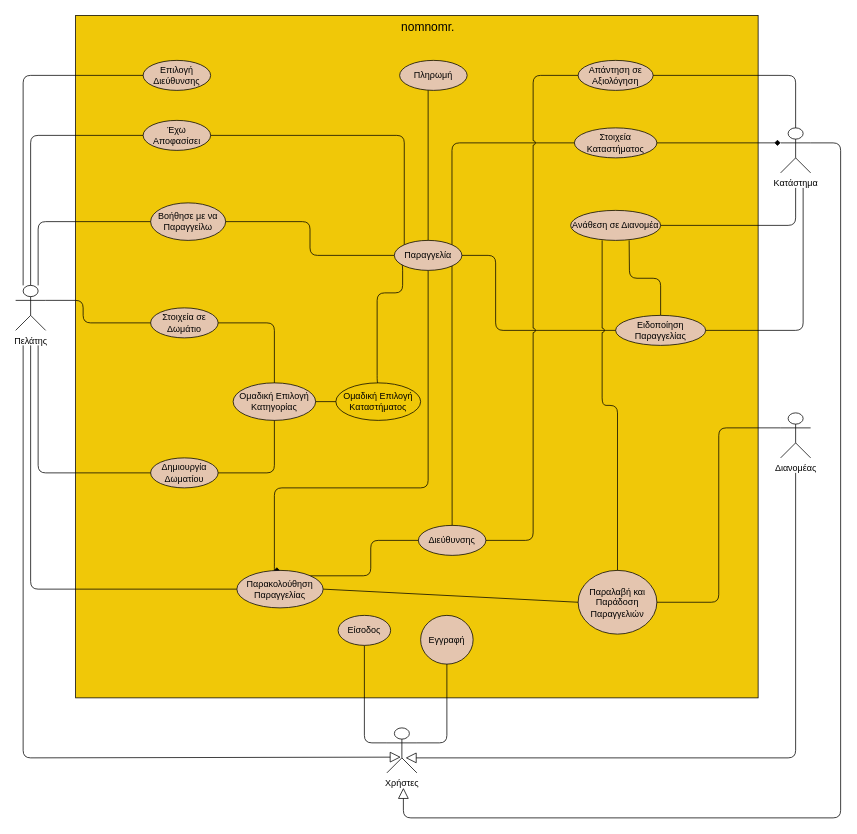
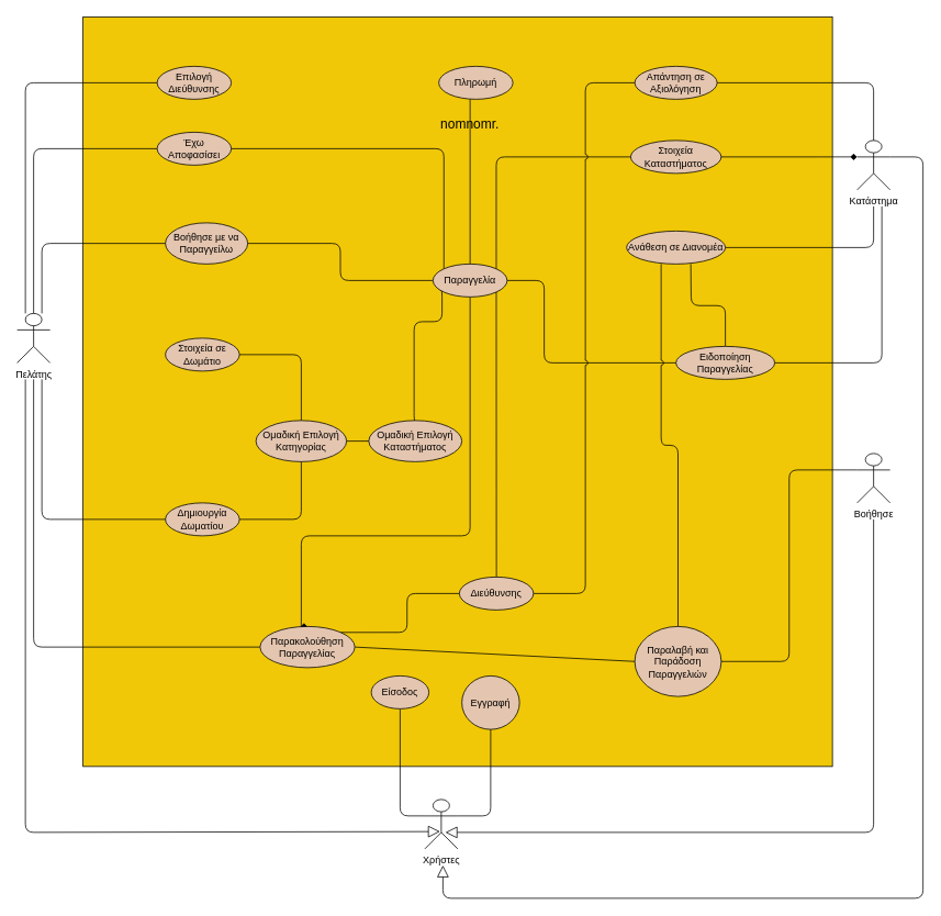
- <mxCell id="3" value="&lt;font&gt;nomnomr.&lt;/font&gt;" style="text;html=1;strokeColor=none;fillColor=none;align=center;verticalAlign=middle;whiteSpace=wrap;rounded=0;fontFamily=Helvetica;fontSize=16;" parent="1" vertex="1"><mxGeometry x="540" y="20" width="60" height="30" as="geometry" /></mxCell>
+ <mxCell id="3" value="&lt;font&gt;nomnomr.&lt;/font&gt;" style="text;html=1;strokeColor=none;fillColor=none;align=center;verticalAlign=middle;whiteSpace=wrap;rounded=0;fontFamily=Helvetica;fontSize=16;" parent="1" vertex="1"><mxGeometry x="540" y="135" width="60" height="30" as="geometry" /></mxCell>
- <mxCell id="21" value="" style="edgeStyle=orthogonalEdgeStyle;html=1;endArrow=none;verticalAlign=bottom;rounded=1;entryX=0;entryY=0.5;entryDx=0;entryDy=0;jumpStyle=arc;exitX=1;exitY=0.333;exitDx=0;exitDy=0;exitPerimeter=0;fontFamily=Helvetica;" parent="1" target="17" edge="1" source="4"><mxGeometry width="160" relative="1" as="geometry"><mxPoint x="70" y="400" as="sourcePoint" /><mxPoint x="180" y="710" as="targetPoint" /><Array as="points"><mxPoint x="110" y="400" /><mxPoint x="110" y="430" /></Array></mxGeometry></mxCell>
- <mxCell id="52" value="Ομαδική Επιλογή Καταστήματος" style="ellipse;whiteSpace=wrap;html=1;fillColor=#f0c808;fontFamily=Helvetica;" vertex="1" parent="1"><mxGeometry x="447" y="510" width="113" height="50" as="geometry" /></mxCell>
+ <mxCell id="52" value="Ομαδική Επιλογή Καταστήματος" style="ellipse;whiteSpace=wrap;html=1;fillColor=#E4C5AF;fontFamily=Helvetica;" vertex="1" parent="1"><mxGeometry x="447" y="510" width="113" height="50" as="geometry" /></mxCell>
- <mxCell id="6" value="Διανομέας" style="shape=umlActor;html=1;verticalLabelPosition=bottom;verticalAlign=top;align=center;fillColor=none;fontFamily=Helvetica;" parent="1" vertex="1"><mxGeometry x="1040" y="550" width="40" height="60" as="geometry" /></mxCell>
+ <mxCell id="6" value="Βοήθησε" style="shape=umlActor;html=1;verticalLabelPosition=bottom;verticalAlign=top;align=center;fillColor=none;fontFamily=Helvetica;" parent="1" vertex="1"><mxGeometry x="1040" y="550" width="40" height="60" as="geometry" /></mxCell>
